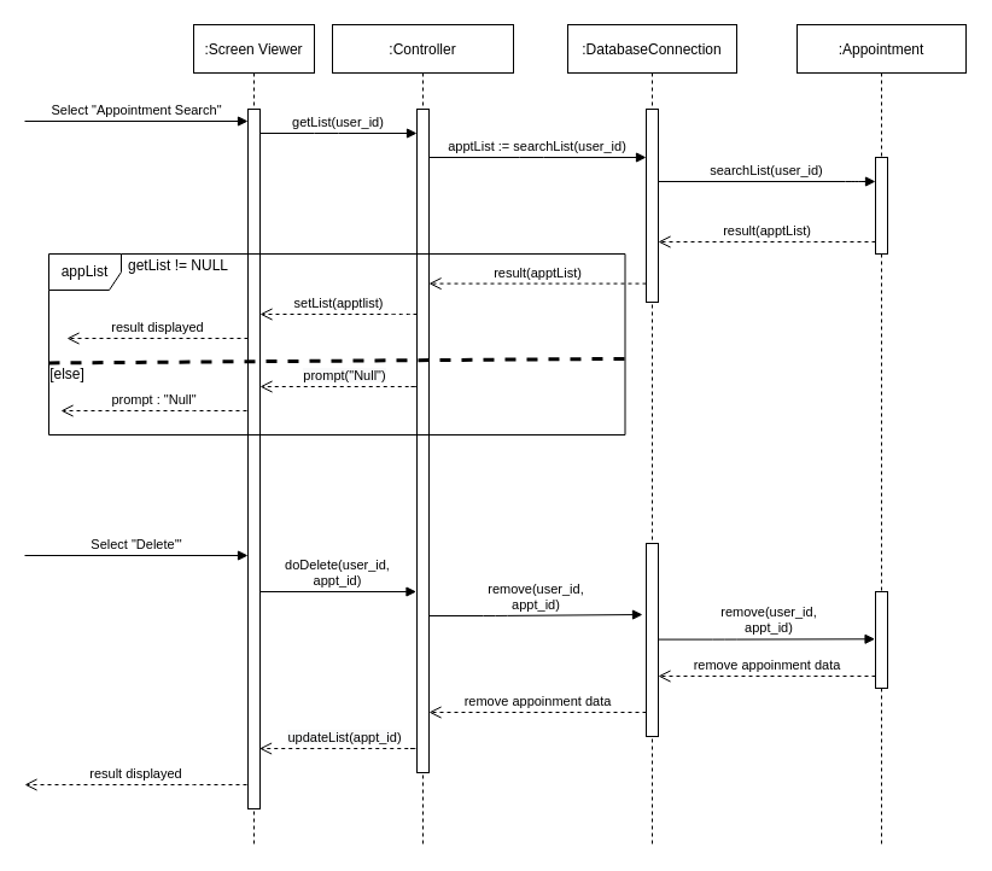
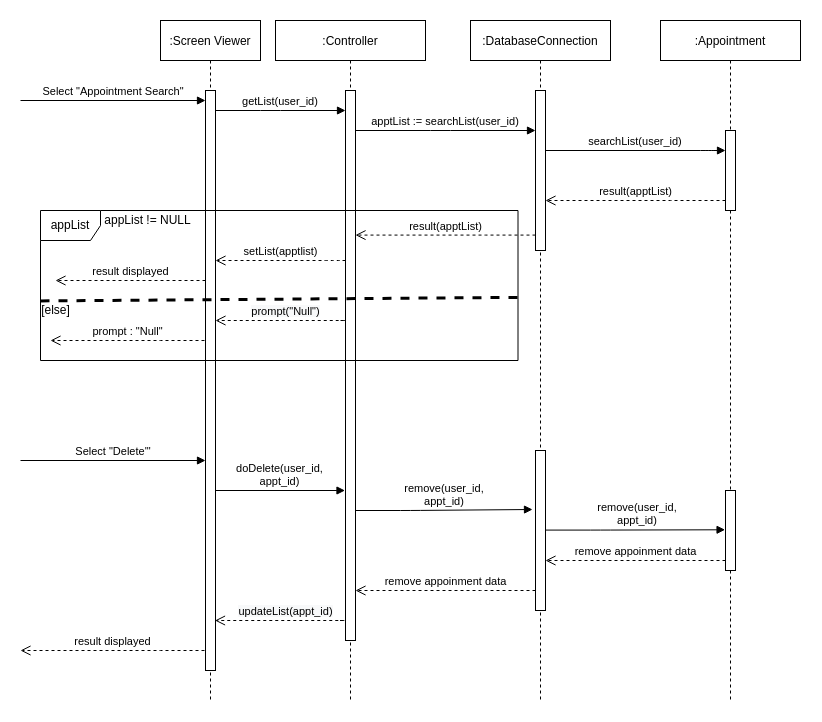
- <mxCell id="20" value="getList != NULL" style="text;html=1;align=center;verticalAlign=middle;whiteSpace=wrap;rounded=0;labelBackgroundColor=#ffffff;fontStyle=0" vertex="1" parent="1"><mxGeometry x="80" y="210" width="134.5" height="20" as="geometry" /></mxCell>
+ <mxCell id="20" value="appList != NULL" style="text;html=1;align=center;verticalAlign=middle;whiteSpace=wrap;rounded=0;labelBackgroundColor=#ffffff;fontStyle=0" vertex="1" parent="1"><mxGeometry x="80" y="210" width="134.5" height="20" as="geometry" /></mxCell>
